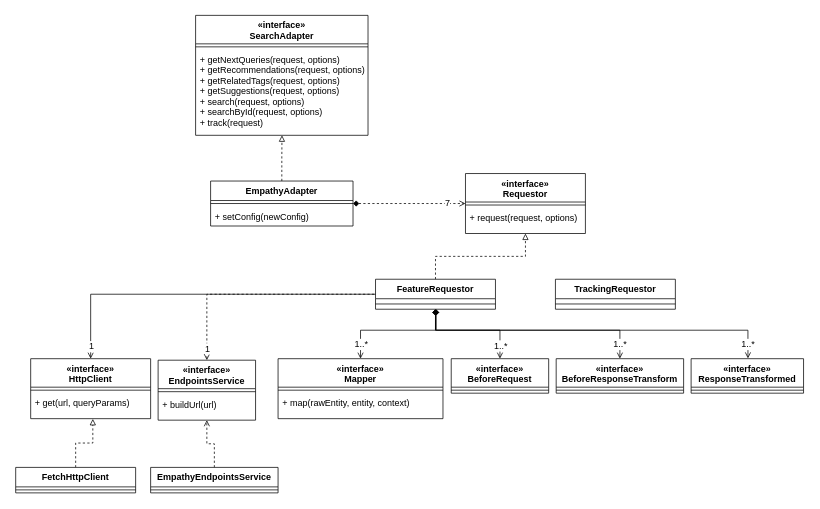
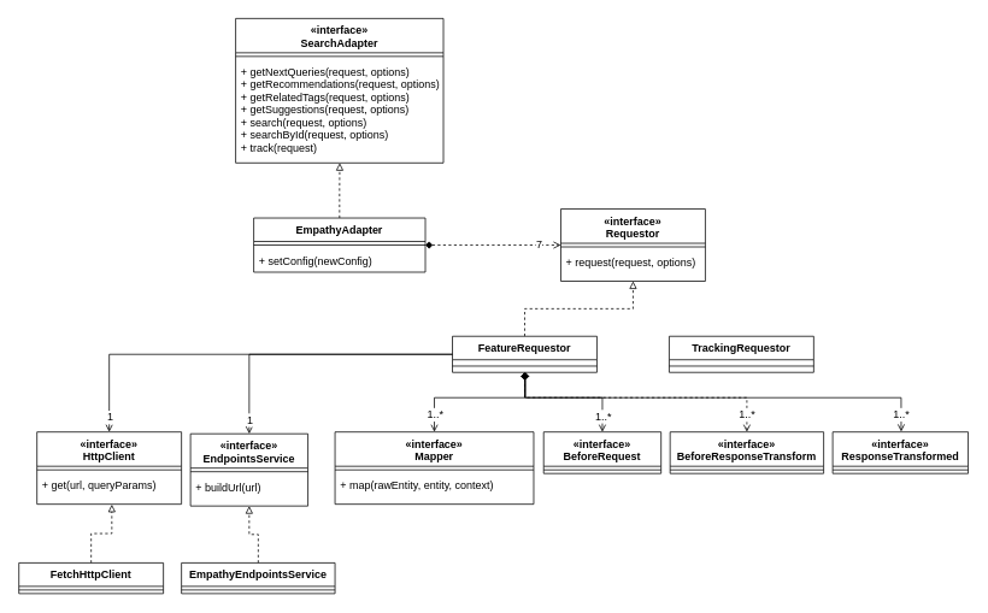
- <mxCell id="32" style="edgeStyle=orthogonalEdgeStyle;rounded=0;orthogonalLoop=1;jettySize=auto;html=1;exitX=0.5;exitY=0;exitDx=0;exitDy=0;entryX=0;entryY=0.5;entryDx=0;entryDy=0;startArrow=open;startFill=0;endArrow=none;endFill=0;dashed=1;" edge="1" parent="1" source="34" target="5"><mxGeometry relative="1" as="geometry" /></mxCell>
+ <mxCell id="32" style="edgeStyle=orthogonalEdgeStyle;rounded=0;orthogonalLoop=1;jettySize=auto;html=1;exitX=0.5;exitY=0;exitDx=0;exitDy=0;entryX=0;entryY=0.5;entryDx=0;entryDy=0;startArrow=open;startFill=0;endArrow=none;endFill=0;" edge="1" parent="1" source="34" target="5"><mxGeometry relative="1" as="geometry" /></mxCell>
- <mxCell id="41" style="edgeStyle=orthogonalEdgeStyle;rounded=0;orthogonalLoop=1;jettySize=auto;html=1;exitX=0.5;exitY=0;exitDx=0;exitDy=0;startArrow=open;startFill=0;endArrow=diamond;endFill=1;" edge="1" parent="1" source="43" target="5"><mxGeometry relative="1" as="geometry"><Array as="points"><mxPoint x="826" y="440" /><mxPoint x="580" y="440" /></Array></mxGeometry></mxCell>
+ <mxCell id="41" style="edgeStyle=orthogonalEdgeStyle;rounded=0;orthogonalLoop=1;jettySize=auto;html=1;exitX=0.5;exitY=0;exitDx=0;exitDy=0;startArrow=open;startFill=0;endArrow=diamond;endFill=1;dashed=1;" edge="1" parent="1" source="43" target="5"><mxGeometry relative="1" as="geometry"><Array as="points"><mxPoint x="826" y="440" /><mxPoint x="580" y="440" /></Array></mxGeometry></mxCell>
- <mxCell id="49" style="edgeStyle=orthogonalEdgeStyle;rounded=0;orthogonalLoop=1;jettySize=auto;html=1;exitX=0.5;exitY=0;exitDx=0;exitDy=0;dashed=1;startArrow=none;startFill=0;endArrow=open;endFill=0;" edge="1" parent="1" source="50" target="34"><mxGeometry relative="1" as="geometry" /></mxCell>
+ <mxCell id="49" style="edgeStyle=orthogonalEdgeStyle;rounded=0;orthogonalLoop=1;jettySize=auto;html=1;exitX=0.5;exitY=0;exitDx=0;exitDy=0;dashed=1;startArrow=none;startFill=0;endArrow=block;endFill=0;" edge="1" parent="1" source="50" target="34"><mxGeometry relative="1" as="geometry" /></mxCell>
